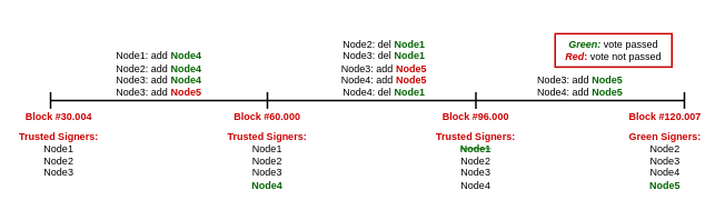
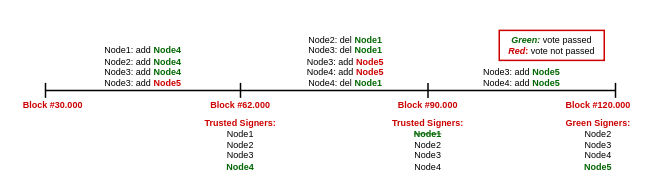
- <mxCell id="7" value="&lt;b&gt;&lt;font color=&quot;#cc0000&quot;&gt;Block #30.004&lt;/font&gt;&lt;/b&gt;" style="text;html=1;strokeColor=none;fillColor=none;align=center;verticalAlign=middle;whiteSpace=wrap;rounded=0;" vertex="1" parent="1"><mxGeometry y="130" width="100" height="20" as="geometry" x="20" /></mxCell>
+ <mxCell id="7" value="&lt;b&gt;&lt;font color=&quot;#cc0000&quot;&gt;Block #30.000&lt;/font&gt;&lt;/b&gt;" style="text;html=1;strokeColor=none;fillColor=none;align=center;verticalAlign=middle;whiteSpace=wrap;rounded=0;" vertex="1" parent="1"><mxGeometry y="130" width="100" height="20" as="geometry" x="20" /></mxCell>
- <mxCell id="8" value="Block #60.000" style="text;html=1;strokeColor=none;fillColor=none;align=center;verticalAlign=middle;whiteSpace=wrap;rounded=0;fontStyle=1;fontColor=#CC0000;" vertex="1" parent="1"><mxGeometry x="270" y="130" width="100" height="20" as="geometry" /></mxCell>
+ <mxCell id="8" value="Block #62.000" style="text;html=1;strokeColor=none;fillColor=none;align=center;verticalAlign=middle;whiteSpace=wrap;rounded=0;fontStyle=1;fontColor=#CC0000;" vertex="1" parent="1"><mxGeometry x="270" y="130" width="100" height="20" as="geometry" /></mxCell>
- <mxCell id="9" value="Block #96.000" style="text;html=1;strokeColor=none;fillColor=none;align=center;verticalAlign=middle;whiteSpace=wrap;rounded=0;fontStyle=1;fontColor=#CC0000;" vertex="1" parent="1"><mxGeometry x="522" y="130" width="96" height="20" as="geometry" /></mxCell>
+ <mxCell id="9" value="Block #90.000" style="text;html=1;strokeColor=none;fillColor=none;align=center;verticalAlign=middle;whiteSpace=wrap;rounded=0;fontStyle=1;fontColor=#CC0000;" vertex="1" parent="1"><mxGeometry x="522" y="130" width="96" height="20" as="geometry" /></mxCell>
- <mxCell id="10" value="Block #120.007" style="text;html=1;strokeColor=none;fillColor=none;align=center;verticalAlign=middle;whiteSpace=wrap;rounded=0;fontStyle=1;fontColor=#CC0000;" vertex="1" parent="1"><mxGeometry x="752" y="130" width="90" height="20" as="geometry" /></mxCell>
+ <mxCell id="10" value="Block #120.000" style="text;html=1;strokeColor=none;fillColor=none;align=center;verticalAlign=middle;whiteSpace=wrap;rounded=0;fontStyle=1;fontColor=#CC0000;" vertex="1" parent="1"><mxGeometry x="752" y="130" width="90" height="20" as="geometry" /></mxCell>
- <mxCell id="11" value="&lt;b&gt;&lt;font color=&quot;#cc0000&quot;&gt;Trusted Signers:&lt;br&gt;&lt;/font&gt;&lt;/b&gt;Node1&lt;br&gt;Node2&lt;br&gt;Node3" style="text;html=1;strokeColor=none;fillColor=none;align=center;verticalAlign=top;whiteSpace=wrap;rounded=0;" vertex="1" parent="1"><mxGeometry y="150" width="100" height="80" as="geometry" x="20" /></mxCell>
